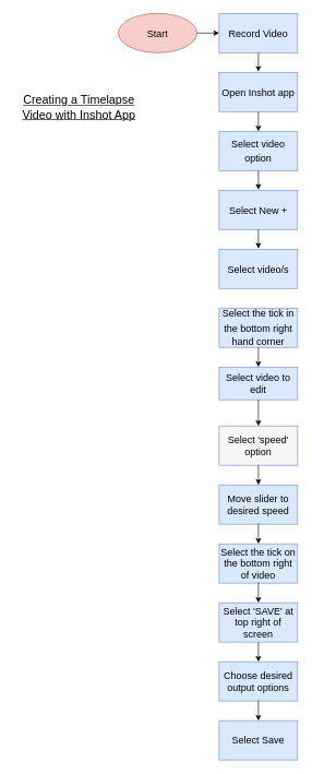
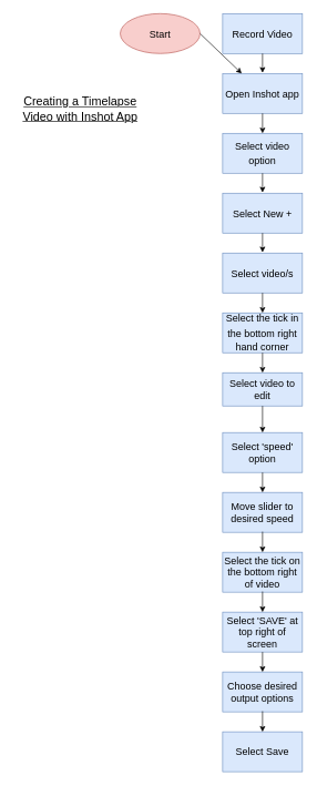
- <mxCell id="29" value="" style="endArrow=classic;html=1;rounded=0;fontSize=15;exitX=1;exitY=0.5;exitDx=0;exitDy=0;entryX=0;entryY=0.5;entryDx=0;entryDy=0;" edge="1" parent="1" source="28" target="3"><mxGeometry width="50" height="50" relative="1" as="geometry"><mxPoint x="290" y="79" as="sourcePoint" /><mxPoint x="340" y="29" as="targetPoint" /></mxGeometry></mxCell>
+ <mxCell id="29" value="" style="endArrow=classic;html=1;rounded=0;fontSize=15;exitX=1;exitY=0.5;exitDx=0;exitDy=0;" edge="1" parent="1" source="28" target="4"><mxGeometry width="50" height="50" relative="1" as="geometry"><mxPoint x="290" y="79" as="sourcePoint" /><mxPoint x="340" y="29" as="targetPoint" /></mxGeometry></mxCell>
+ <mxCell id="20" value="" style="endArrow=classic;html=1;rounded=0;fontSize=15;" parent="1" source="7" target="8" edge="1"><mxGeometry width="50" height="50" relative="1" as="geometry"><mxPoint x="414" y="280" as="sourcePoint" /><mxPoint x="414" y="309" as="targetPoint" /></mxGeometry></mxCell>
- <mxCell id="10" value="Select 'speed' option" style="rounded=0;whiteSpace=wrap;html=1;fontSize=15;fillColor=#f5f5f5;strokeColor=#6c8ebf;" parent="1" vertex="1"><mxGeometry x="334" y="650" width="120" height="60" as="geometry" /></mxCell>
+ <mxCell id="10" value="Select 'speed' option" style="rounded=0;whiteSpace=wrap;html=1;fontSize=15;fillColor=#dae8fc;strokeColor=#6c8ebf;" parent="1" vertex="1"><mxGeometry x="334" y="650" width="120" height="60" as="geometry" /></mxCell>
